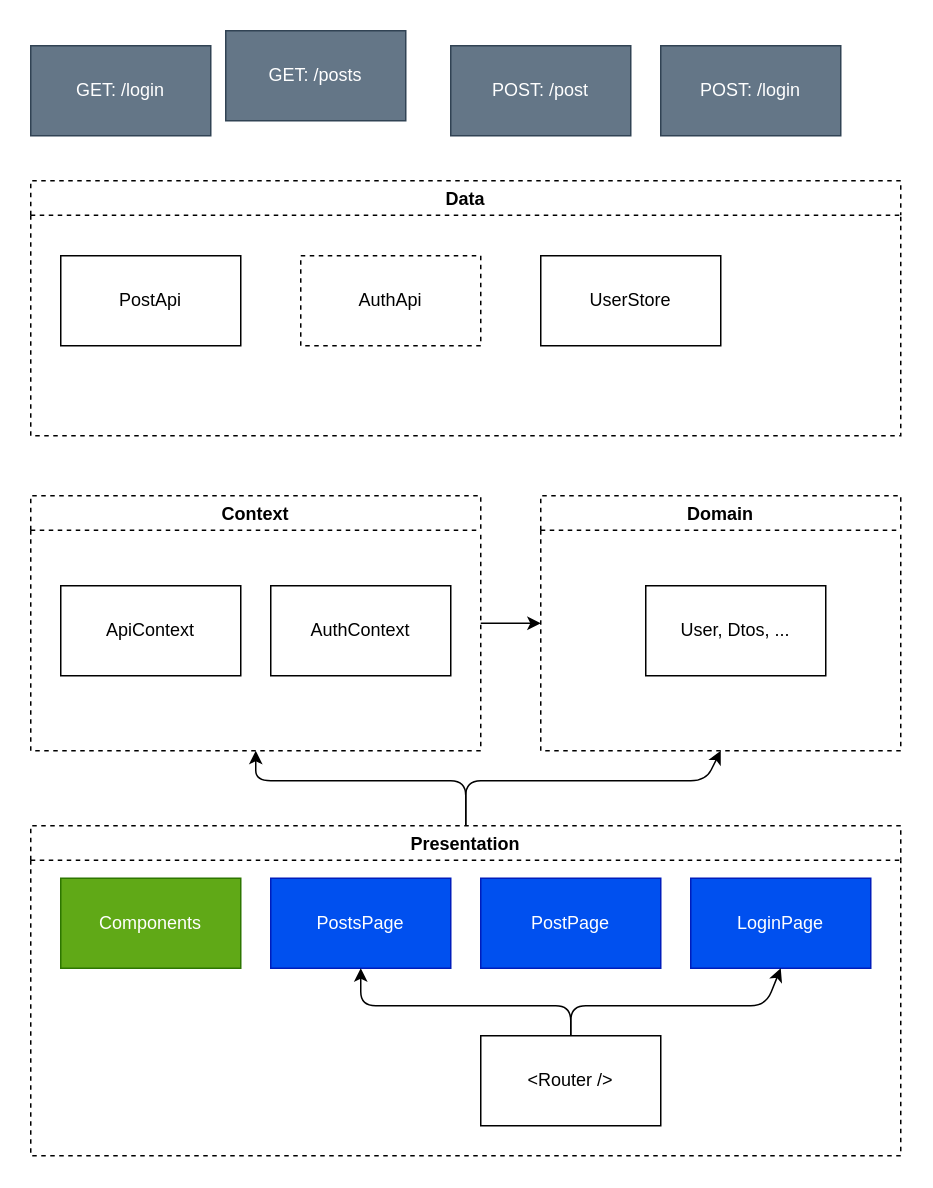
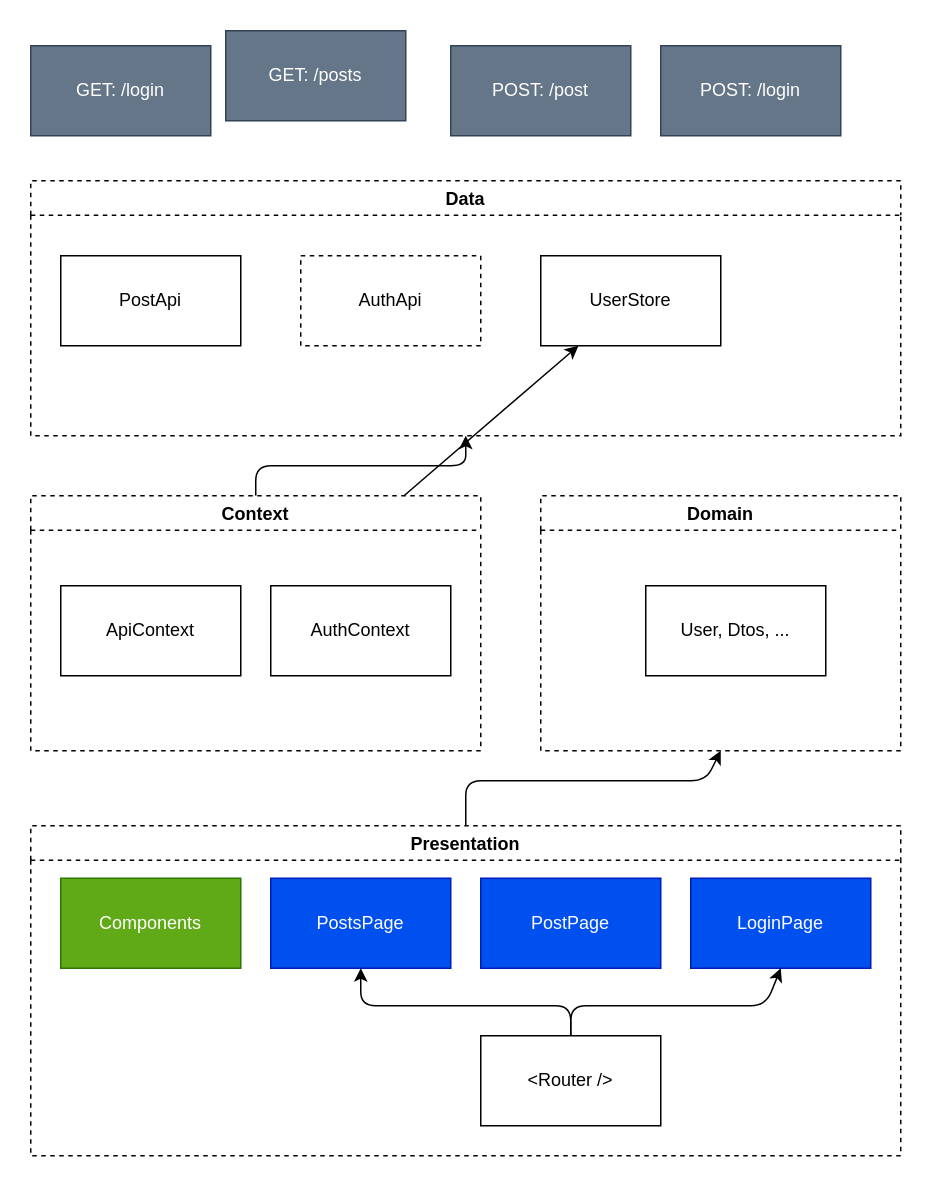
+ <mxCell id="11" style="edgeStyle=none;html=1;entryX=0.5;entryY=1;entryDx=0;entryDy=0;exitX=0.5;exitY=0;exitDx=0;exitDy=0;" edge="1" parent="1" source="12" target="6"><mxGeometry relative="1" as="geometry"><Array as="points"><mxPoint x="170" y="310" /><mxPoint x="310" y="310" /></Array></mxGeometry></mxCell>
- <mxCell id="10" value="" style="edgeStyle=none;html=1;entryX=0;entryY=0.5;entryDx=0;entryDy=0;" edge="1" parent="1" source="12" target="25"><mxGeometry relative="1" as="geometry" /></mxCell>
+ <mxCell id="10" value="" style="edgeStyle=none;html=1;" edge="1" parent="1" source="12" target="9"><mxGeometry relative="1" as="geometry" /></mxCell>
- <mxCell id="15" style="edgeStyle=none;html=1;entryX=0.5;entryY=1;entryDx=0;entryDy=0;exitX=0.5;exitY=0;exitDx=0;exitDy=0;" edge="1" parent="1" source="17" target="12"><mxGeometry relative="1" as="geometry"><Array as="points"><mxPoint x="310" y="520" /><mxPoint x="170" y="520" /></Array></mxGeometry></mxCell>
